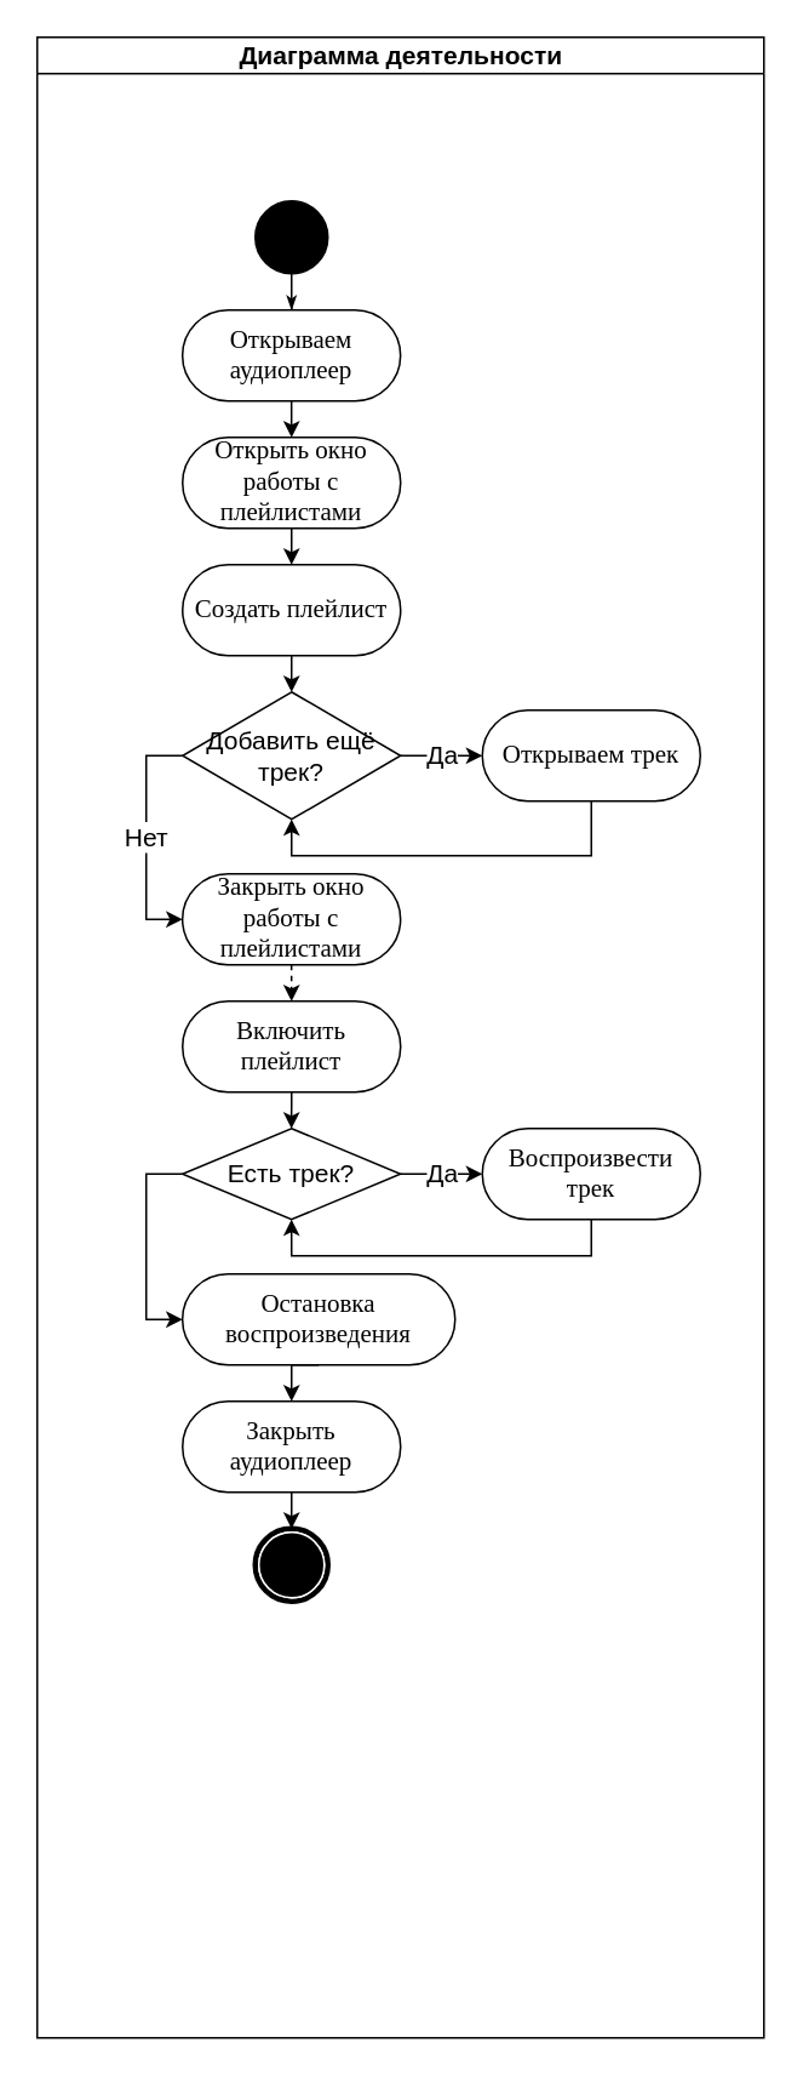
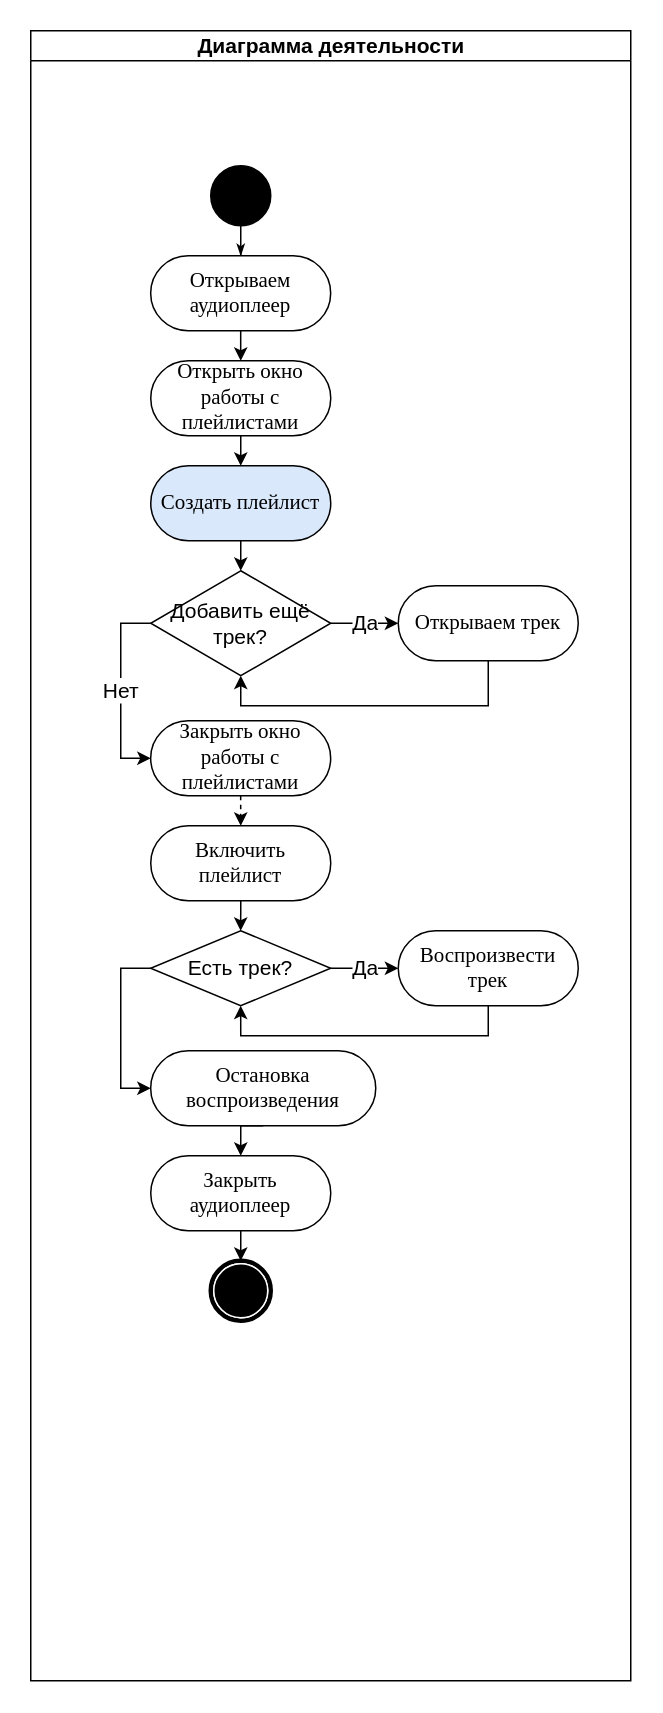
- <mxCell id="11" value="Создать плейлист" style="rounded=1;whiteSpace=wrap;html=1;shadow=0;comic=0;labelBackgroundColor=none;strokeWidth=1;fontFamily=Verdana;fontSize=14;align=center;arcSize=50;" parent="2" vertex="1"><mxGeometry x="80" y="290" width="120" height="50" as="geometry" /></mxCell>
+ <mxCell id="11" value="Создать плейлист" style="rounded=1;whiteSpace=wrap;html=1;shadow=0;comic=0;labelBackgroundColor=none;strokeWidth=1;fontFamily=Verdana;fontSize=14;align=center;arcSize=50;fillColor=#dae8fc;" parent="2" vertex="1"><mxGeometry x="80" y="290" width="120" height="50" as="geometry" /></mxCell>
